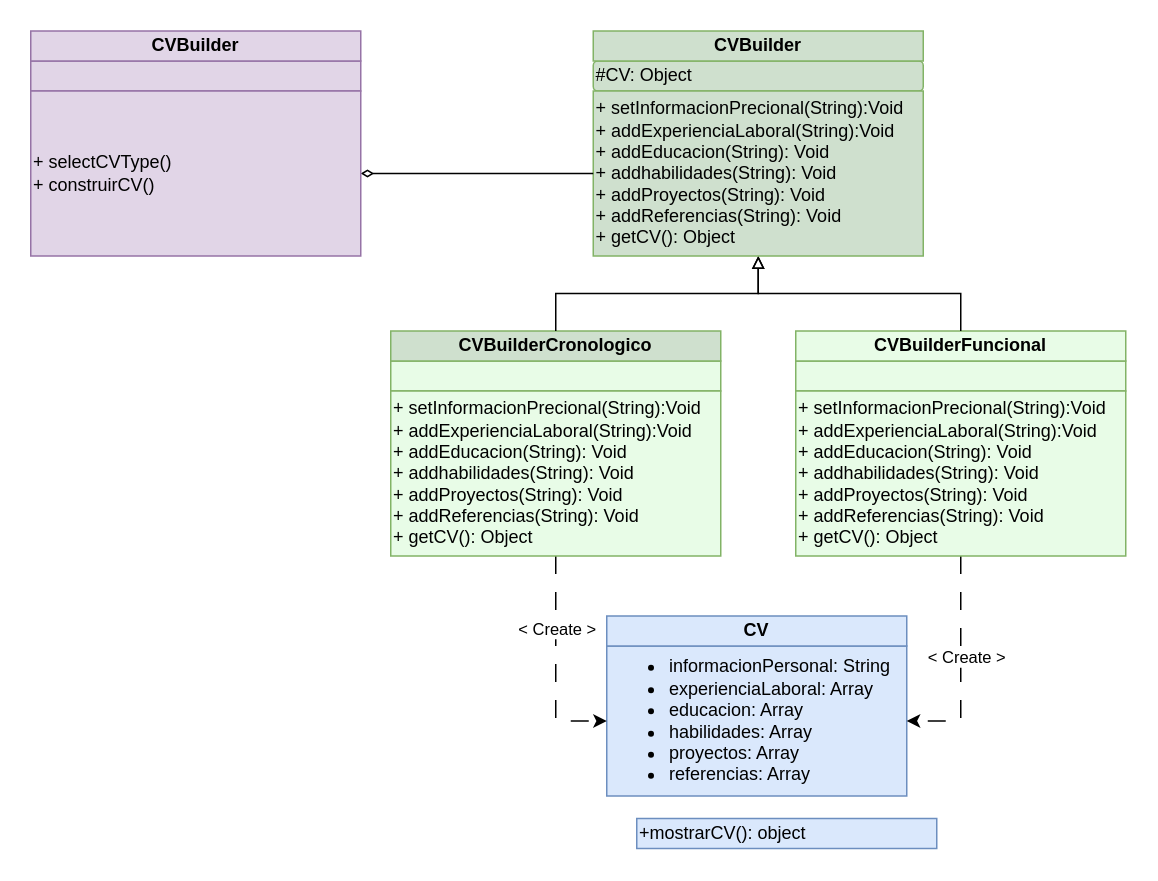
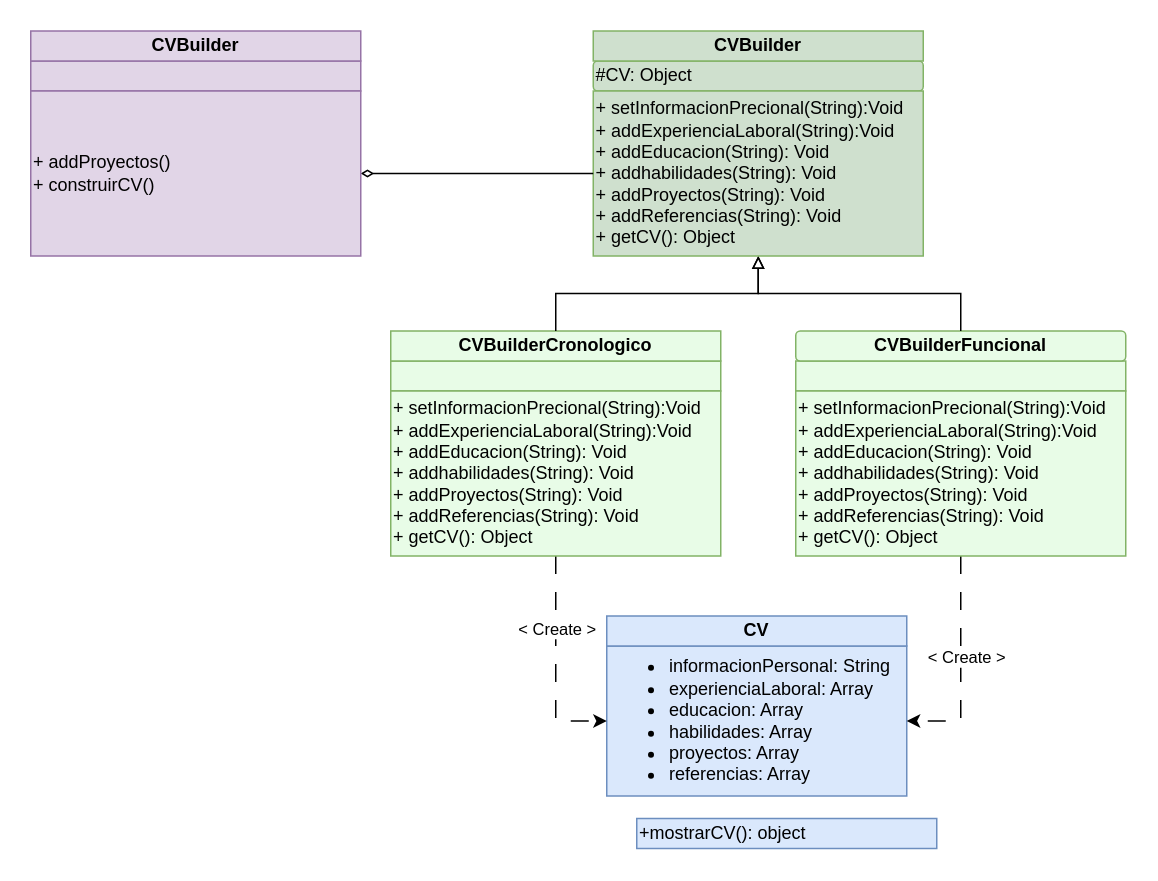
- <mxCell id="23" value="&lt;div&gt;+ selectCVType()&lt;/div&gt;+ construirCV()" style="rounded=0;whiteSpace=wrap;html=1;align=left;fillColor=#e1d5e7;strokeColor=#9673a6;" vertex="1" parent="1"><mxGeometry x="20" y="60" width="220" height="110" as="geometry" /></mxCell>
+ <mxCell id="23" value="&lt;div&gt;+ addProyectos()&lt;/div&gt;+ construirCV()" style="rounded=0;whiteSpace=wrap;html=1;align=left;fillColor=#e1d5e7;strokeColor=#9673a6;" vertex="1" parent="1"><mxGeometry x="20" y="60" width="220" height="110" as="geometry" /></mxCell>
- <mxCell id="6" value="&lt;b&gt;CVBuilderCronologico&lt;/b&gt;" style="rounded=0;whiteSpace=wrap;html=1;fillColor=#cfe0ce;strokeColor=#82b366;" vertex="1" parent="1"><mxGeometry x="260" y="220" width="220" height="20" as="geometry" /></mxCell>
+ <mxCell id="6" value="&lt;b&gt;CVBuilderCronologico&lt;/b&gt;" style="rounded=0;whiteSpace=wrap;html=1;fillColor=#E8FCE7;strokeColor=#82b366;" vertex="1" parent="1"><mxGeometry x="260" y="220" width="220" height="20" as="geometry" /></mxCell>
- <mxCell id="11" value="&lt;b&gt;CVBuilderFuncional&lt;/b&gt;" style="rounded=0;whiteSpace=wrap;html=1;fillColor=#E8FCE7;strokeColor=#82b366;" vertex="1" parent="1"><mxGeometry x="530" y="220" width="220" height="20" as="geometry" /></mxCell>
+ <mxCell id="11" value="&lt;b&gt;CVBuilderFuncional&lt;/b&gt;" style="whiteSpace=wrap;html=1;fillColor=#E8FCE7;strokeColor=#82b366;rounded=1;" vertex="1" parent="1"><mxGeometry x="530" y="220" width="220" height="20" as="geometry" /></mxCell>
